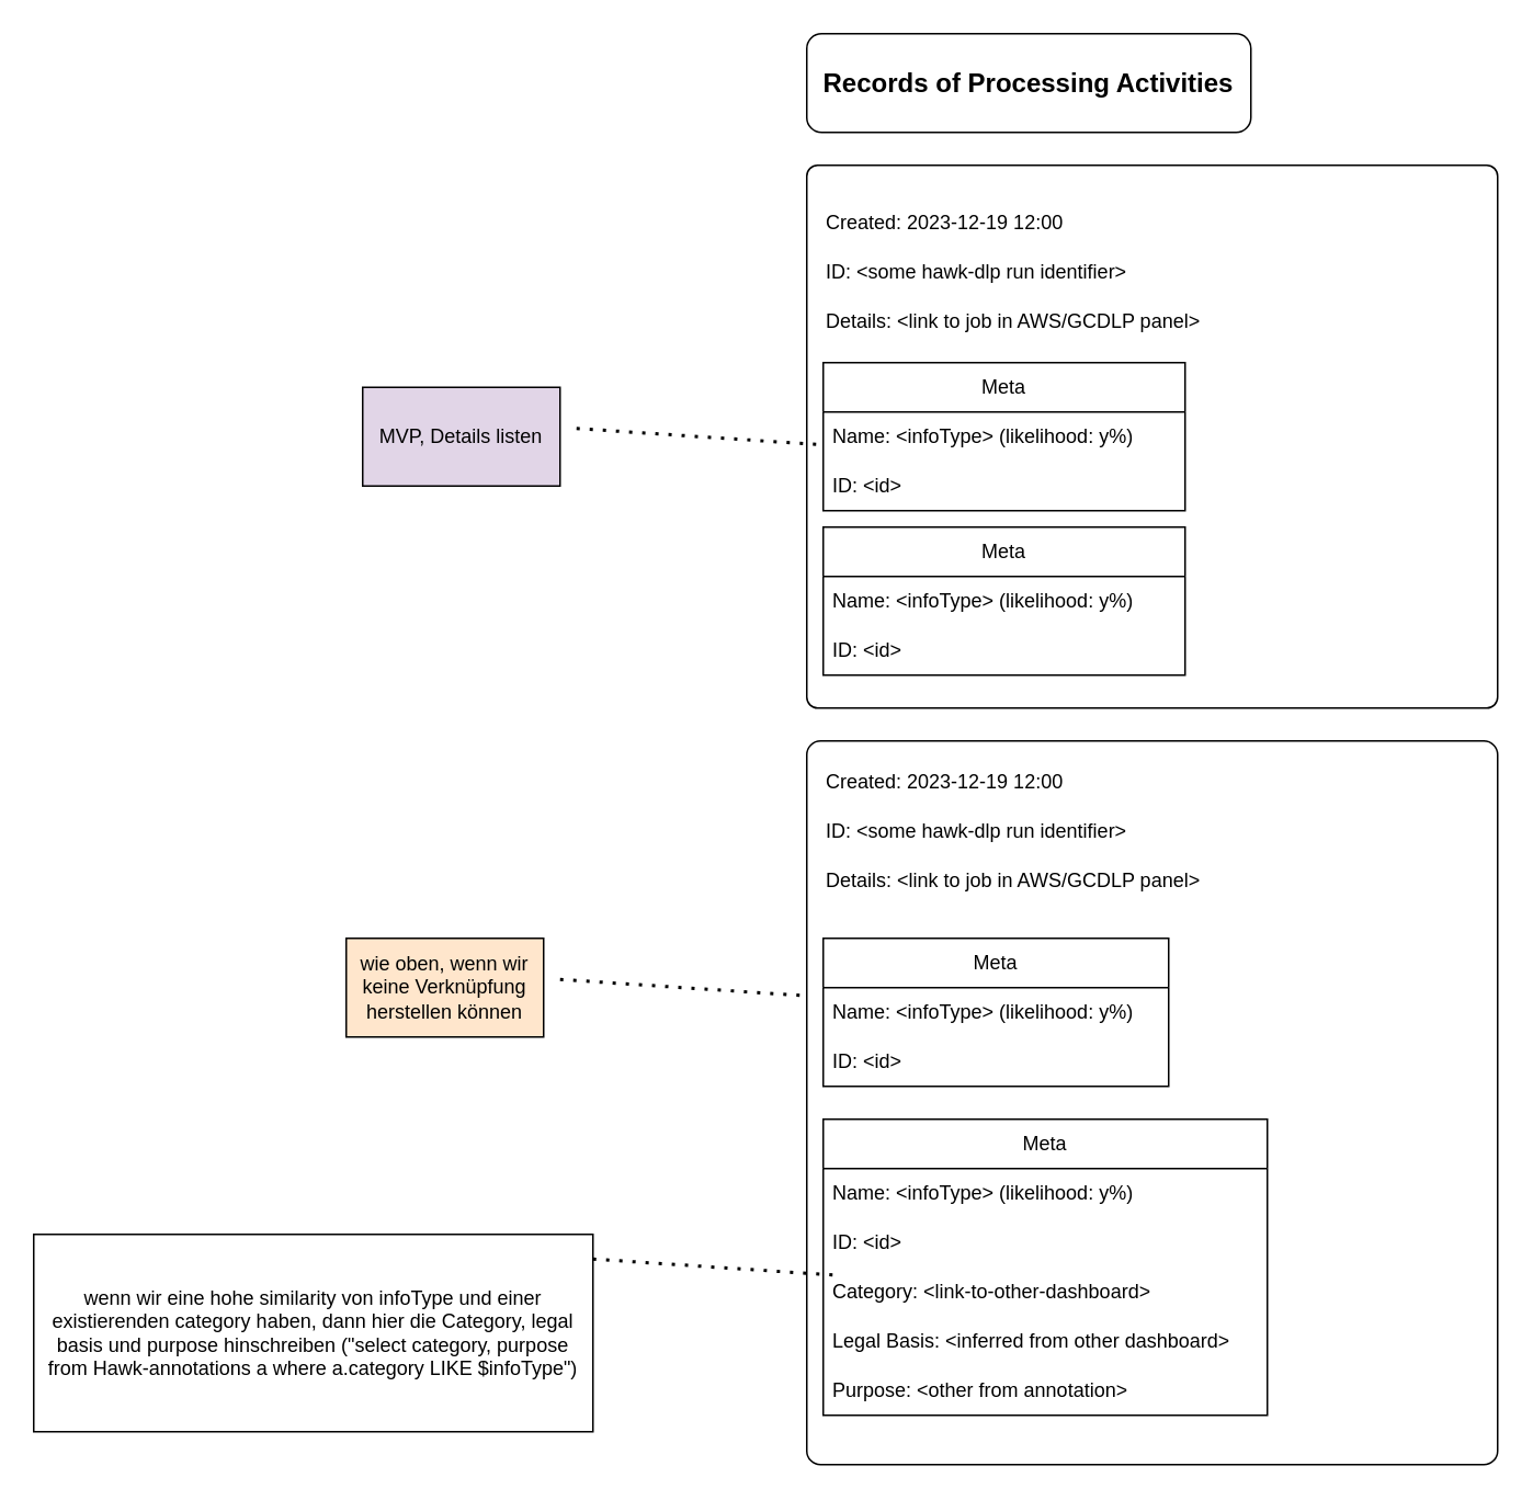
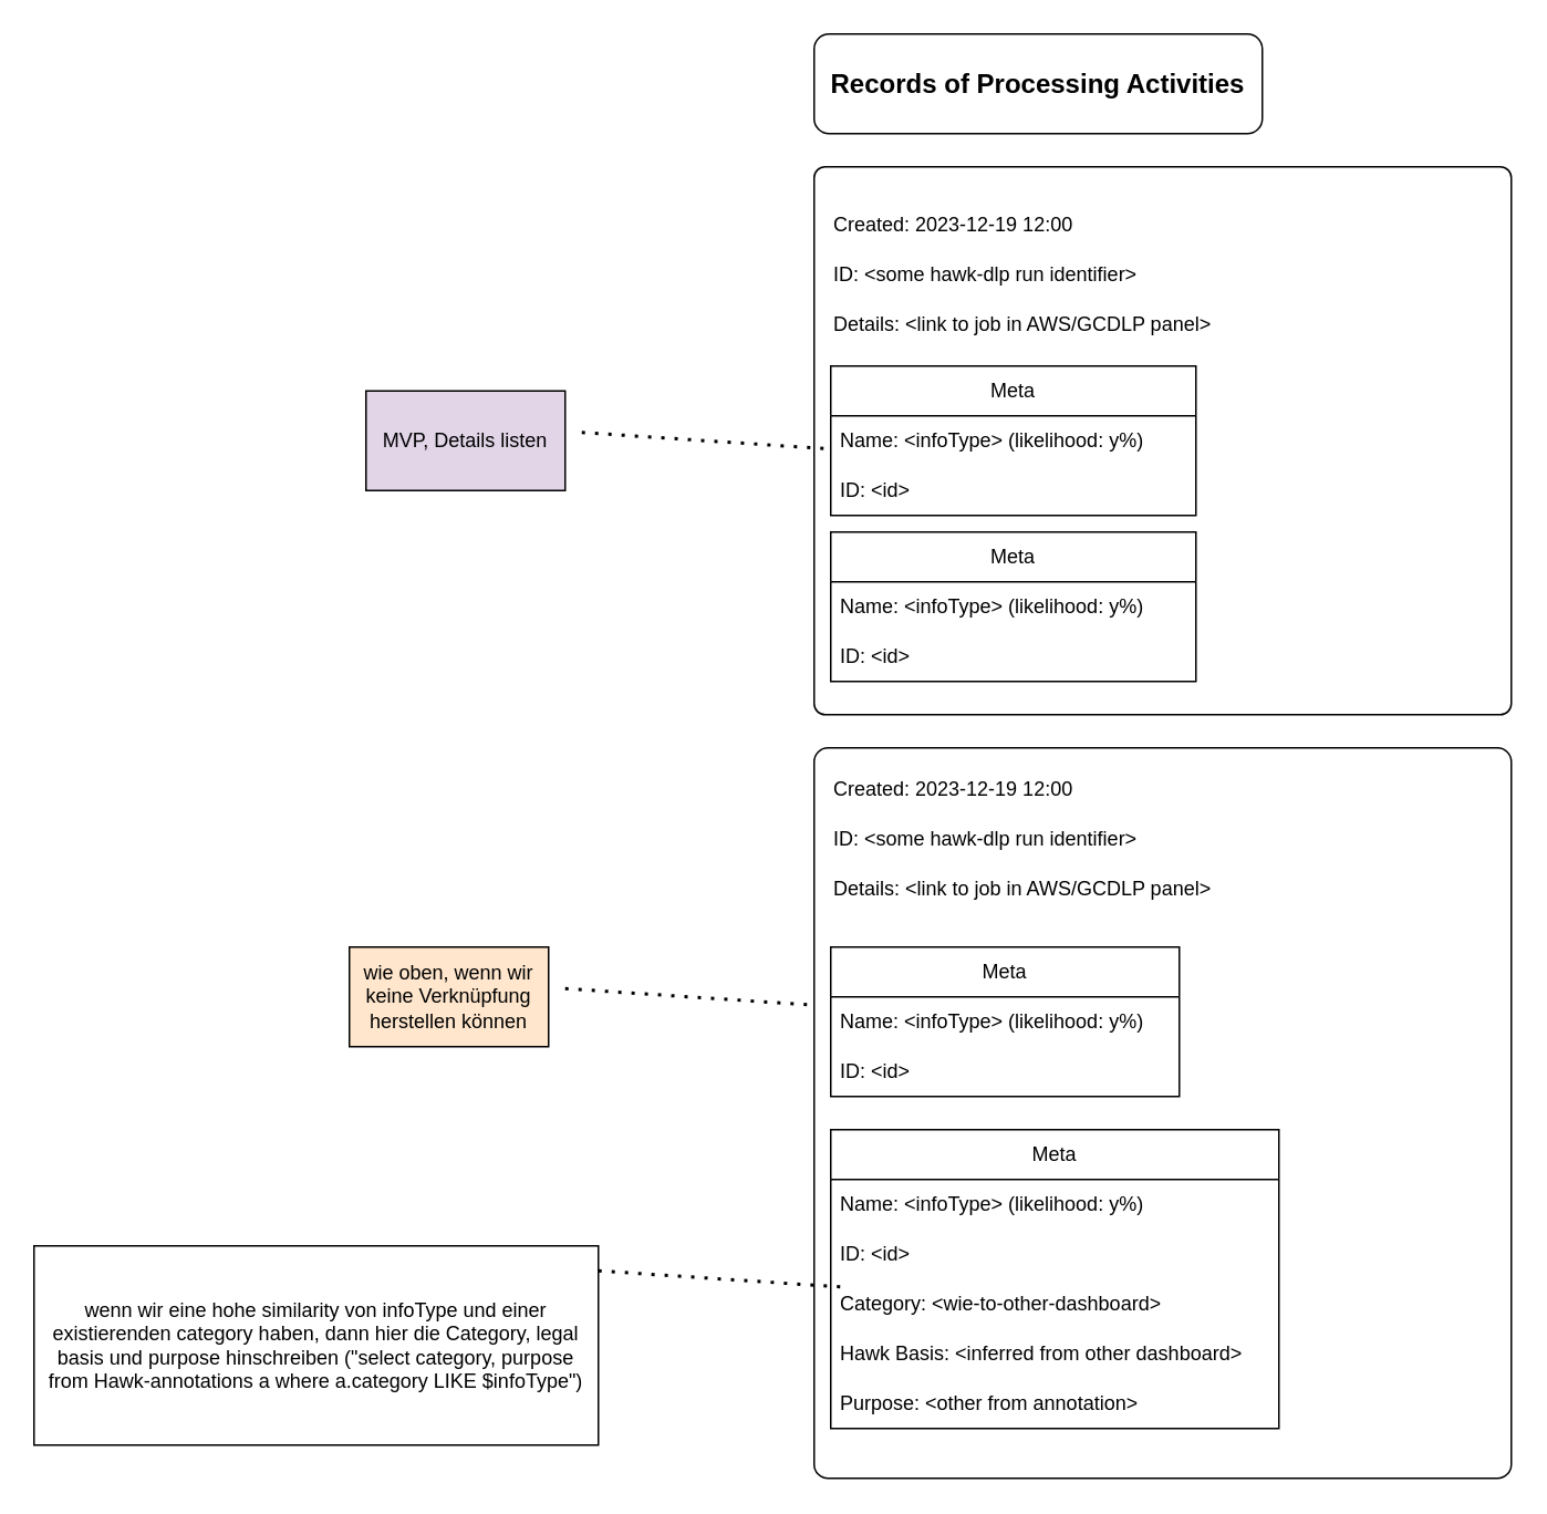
- <mxCell id="23" value="Category: &amp;lt;link-to-other-dashboard&amp;gt;" style="text;strokeColor=none;fillColor=none;align=left;verticalAlign=middle;spacingLeft=4;spacingRight=4;overflow=hidden;points=[[0,0.5],[1,0.5]];portConstraint=eastwest;rotatable=0;whiteSpace=wrap;html=1;collapsible=0;fixDash=0;comic=0;" vertex="1" parent="20"><mxGeometry y="90" width="270" height="30" as="geometry" /></mxCell>
+ <mxCell id="23" value="Category: &amp;lt;wie-to-other-dashboard&amp;gt;" style="text;strokeColor=none;fillColor=none;align=left;verticalAlign=middle;spacingLeft=4;spacingRight=4;overflow=hidden;points=[[0,0.5],[1,0.5]];portConstraint=eastwest;rotatable=0;whiteSpace=wrap;html=1;collapsible=0;fixDash=0;comic=0;" vertex="1" parent="20"><mxGeometry y="90" width="270" height="30" as="geometry" /></mxCell>
- <mxCell id="24" value="Legal Basis: &amp;lt;inferred from other dashboard&amp;gt;" style="text;strokeColor=none;fillColor=none;align=left;verticalAlign=middle;spacingLeft=4;spacingRight=4;overflow=hidden;points=[[0,0.5],[1,0.5]];portConstraint=eastwest;rotatable=0;whiteSpace=wrap;html=1;collapsible=0;fixDash=0;comic=0;" vertex="1" parent="20"><mxGeometry y="120" width="270" height="30" as="geometry" /></mxCell>
+ <mxCell id="24" value="Hawk Basis: &amp;lt;inferred from other dashboard&amp;gt;" style="text;strokeColor=none;fillColor=none;align=left;verticalAlign=middle;spacingLeft=4;spacingRight=4;overflow=hidden;points=[[0,0.5],[1,0.5]];portConstraint=eastwest;rotatable=0;whiteSpace=wrap;html=1;collapsible=0;fixDash=0;comic=0;" vertex="1" parent="20"><mxGeometry y="120" width="270" height="30" as="geometry" /></mxCell>
